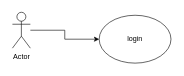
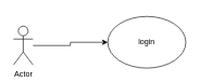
- <mxCell id="3" value="Actor" style="shape=umlActor;verticalLabelPosition=bottom;verticalAlign=top;html=1;outlineConnect=0;" vertex="1" parent="1"><mxGeometry x="20" y="20" width="30" height="60" as="geometry" /></mxCell>
+ <mxCell id="3" value="Actor" style="shape=umlActor;verticalLabelPosition=bottom;verticalAlign=top;html=1;outlineConnect=0;" vertex="1" parent="1"><mxGeometry x="20" y="40" width="30" height="60" as="geometry" /></mxCell>
